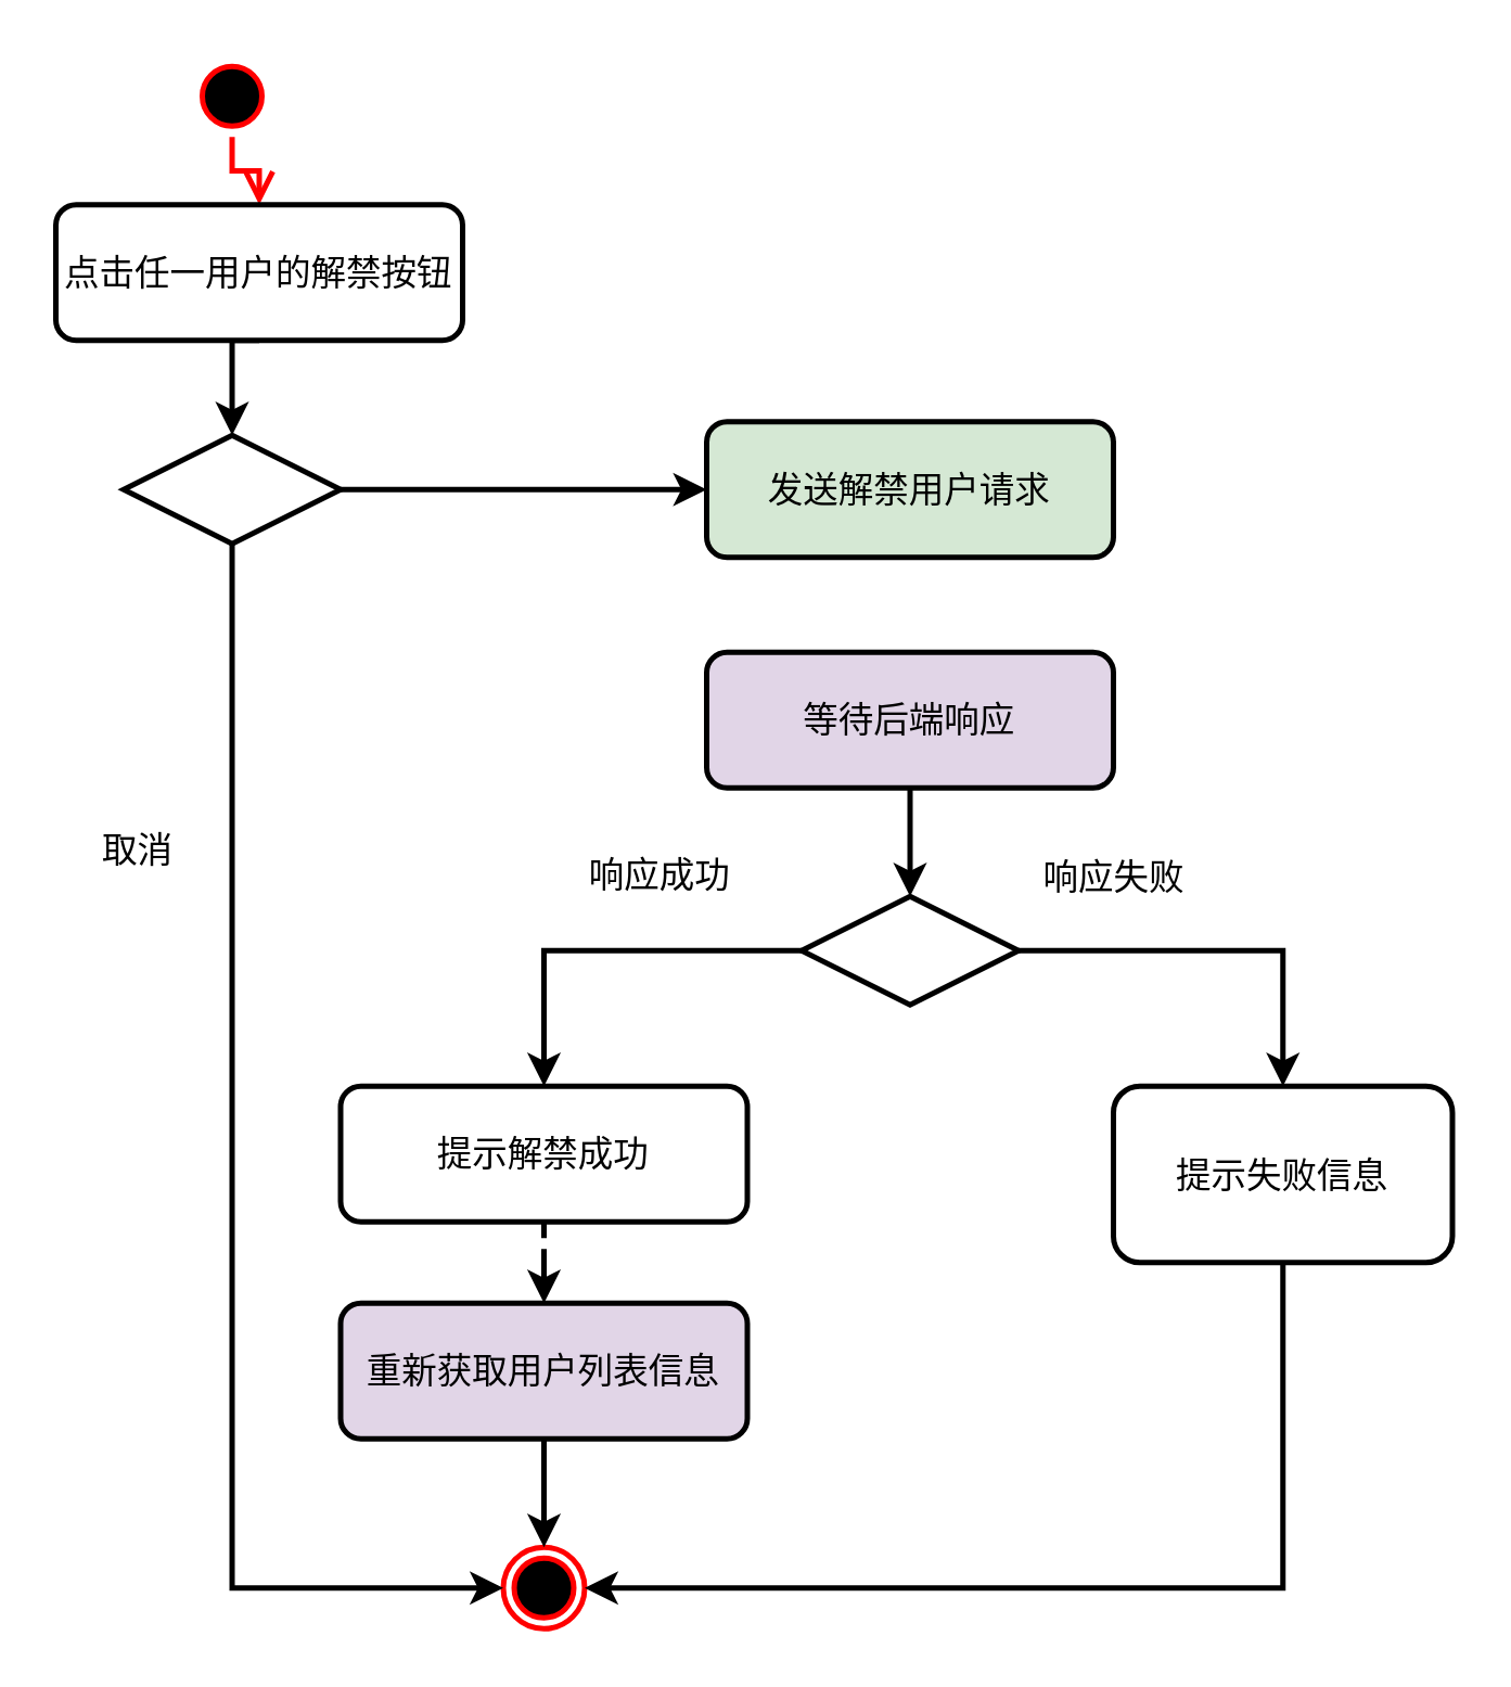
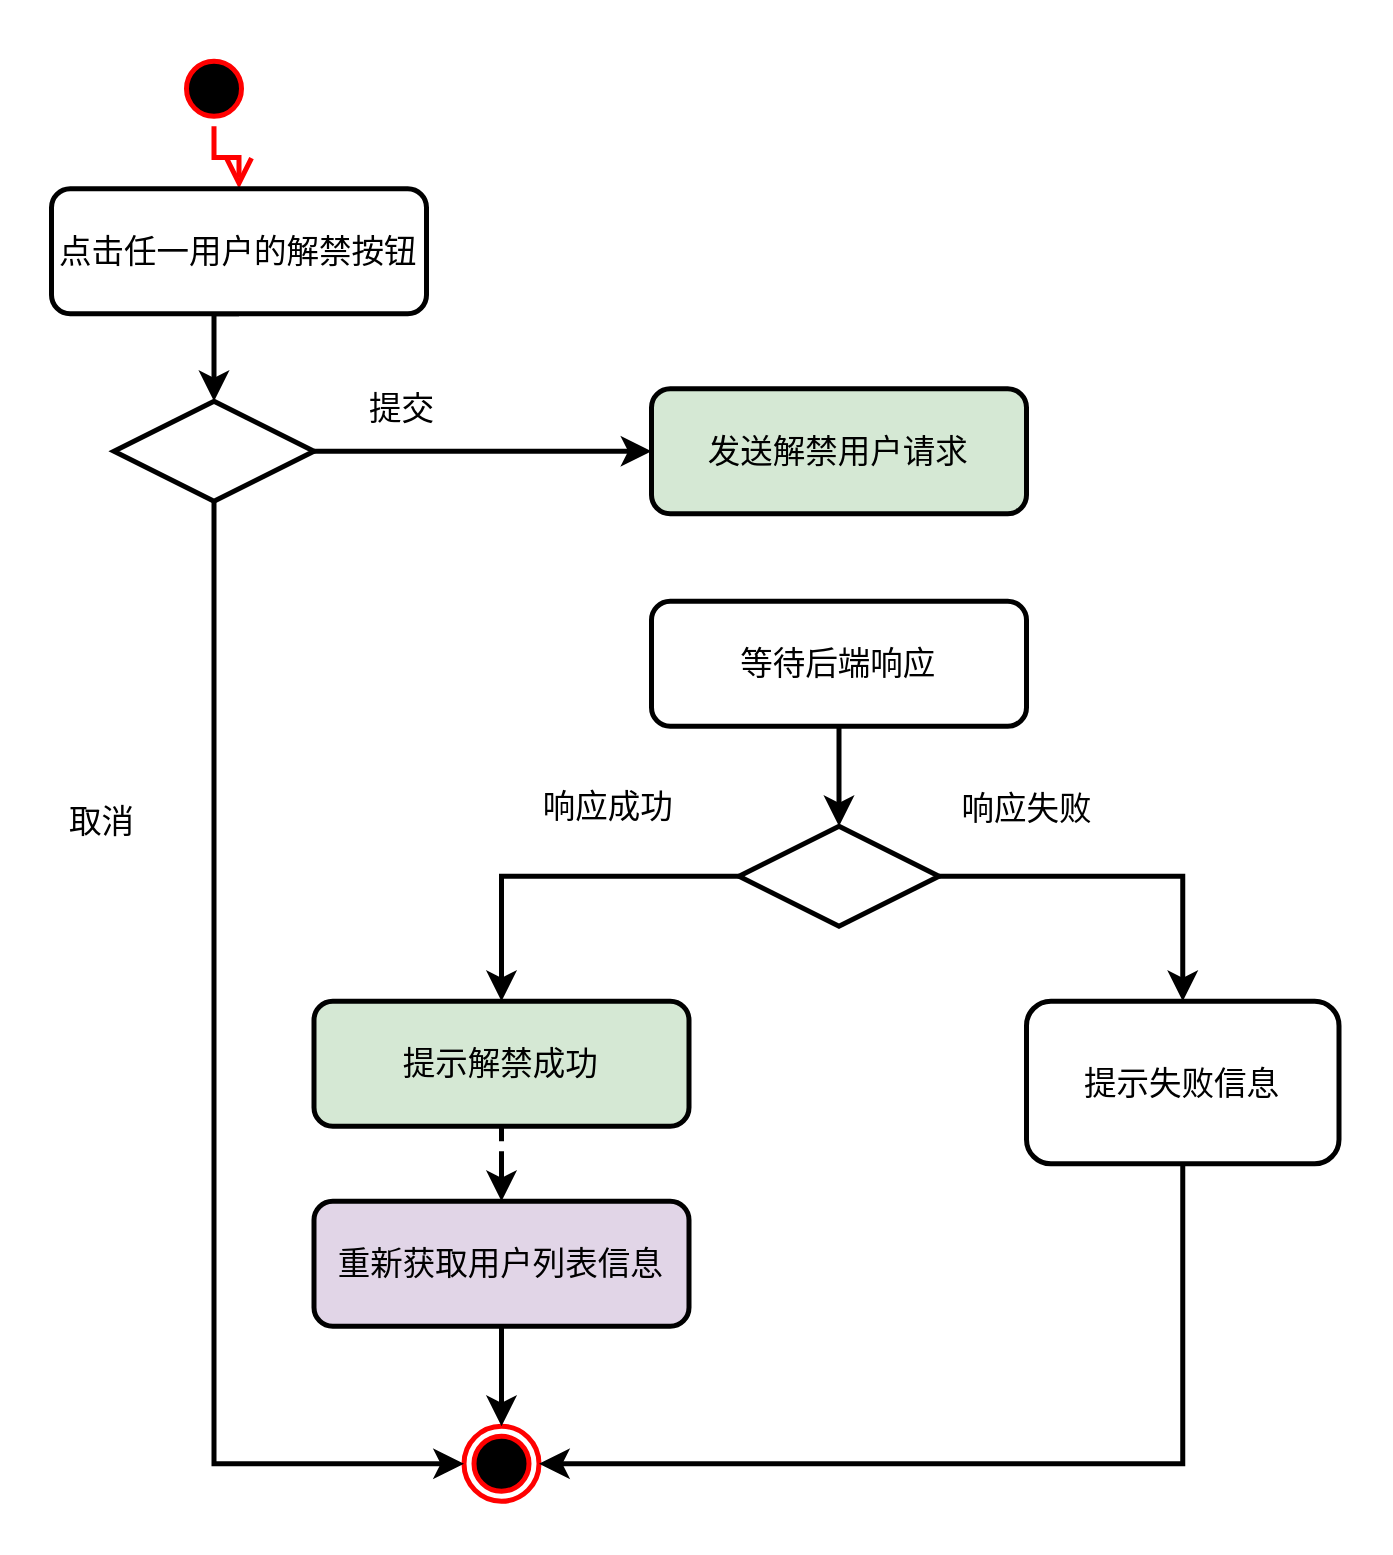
+ <mxCell id="20" value="提交" style="text;html=1;align=center;verticalAlign=middle;resizable=0;points=[];autosize=1;strokeColor=none;fillColor=none;strokeWidth=2;fontSize=13;" parent="1" vertex="1"><mxGeometry x="135" y="148" width="50" height="30" as="geometry" /></mxCell>
- <mxCell id="19" value="等待后端响应" style="rounded=1;whiteSpace=wrap;html=1;strokeWidth=2;fontSize=13;fillColor=#e1d5e7;" parent="1" vertex="1"><mxGeometry x="260" y="240" width="150" height="50" as="geometry" /></mxCell>
+ <mxCell id="19" value="等待后端响应" style="rounded=1;whiteSpace=wrap;html=1;strokeWidth=2;fontSize=13;" parent="1" vertex="1"><mxGeometry x="260" y="240" width="150" height="50" as="geometry" /></mxCell>
- <mxCell id="21" value="取消" style="text;html=1;align=center;verticalAlign=middle;resizable=0;points=[];autosize=1;strokeColor=none;fillColor=none;strokeWidth=2;fontSize=13;" parent="1" vertex="1"><mxGeometry x="25" y="298" width="50" height="30" as="geometry" /></mxCell>
+ <mxCell id="21" value="取消" style="text;html=1;align=center;verticalAlign=middle;resizable=0;points=[];autosize=1;strokeColor=none;fillColor=none;strokeWidth=2;fontSize=13;" parent="1" vertex="1"><mxGeometry x="15" y="313" width="50" height="30" as="geometry" /></mxCell>
- <mxCell id="13" value="提示解禁成功" style="rounded=1;whiteSpace=wrap;html=1;strokeWidth=2;fontSize=13;" parent="1" vertex="1"><mxGeometry x="125" y="400" width="150" height="50" as="geometry" /></mxCell>
+ <mxCell id="13" value="提示解禁成功" style="rounded=1;whiteSpace=wrap;html=1;strokeWidth=2;fontSize=13;fillColor=#d5e8d4;" parent="1" vertex="1"><mxGeometry x="125" y="400" width="150" height="50" as="geometry" /></mxCell>
